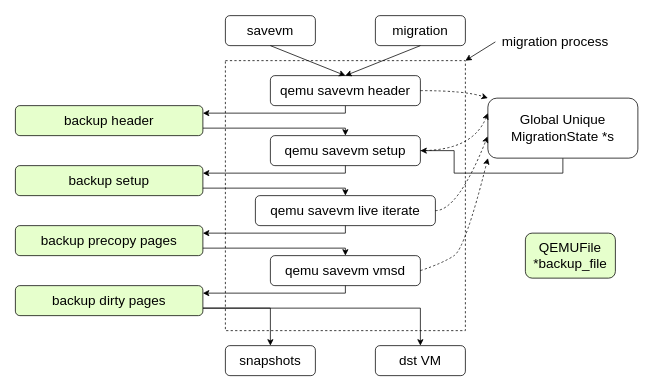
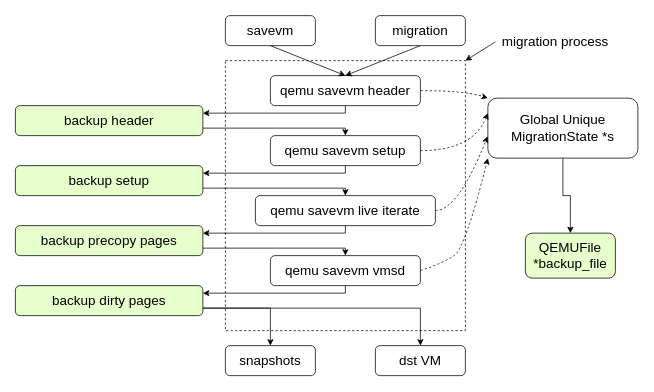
- <mxCell id="7" style="edgeStyle=orthogonalEdgeStyle;rounded=0;orthogonalLoop=1;jettySize=auto;html=1;exitX=0.5;exitY=1;exitDx=0;exitDy=0;fontSize=18;" parent="1" source="8" target="9" edge="1"><mxGeometry relative="1" as="geometry" /></mxCell>
+ <mxCell id="7" style="edgeStyle=orthogonalEdgeStyle;rounded=0;orthogonalLoop=1;jettySize=auto;html=1;exitX=0.5;exitY=1;exitDx=0;exitDy=0;entryX=0.5;entryY=0;entryDx=0;entryDy=0;fontSize=18;" parent="1" source="8" target="22" edge="1"><mxGeometry relative="1" as="geometry" /></mxCell>
